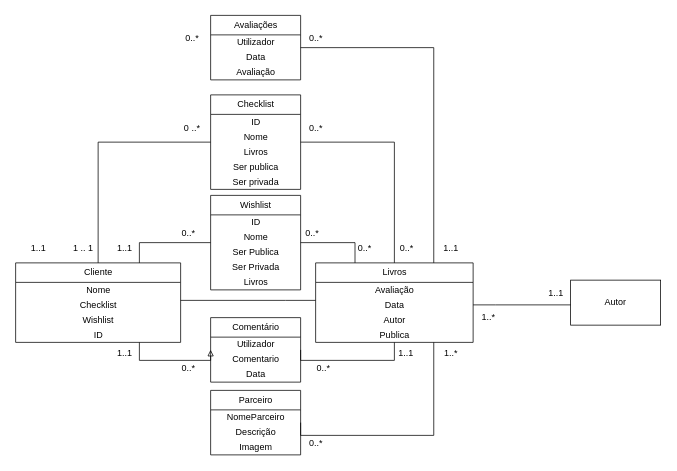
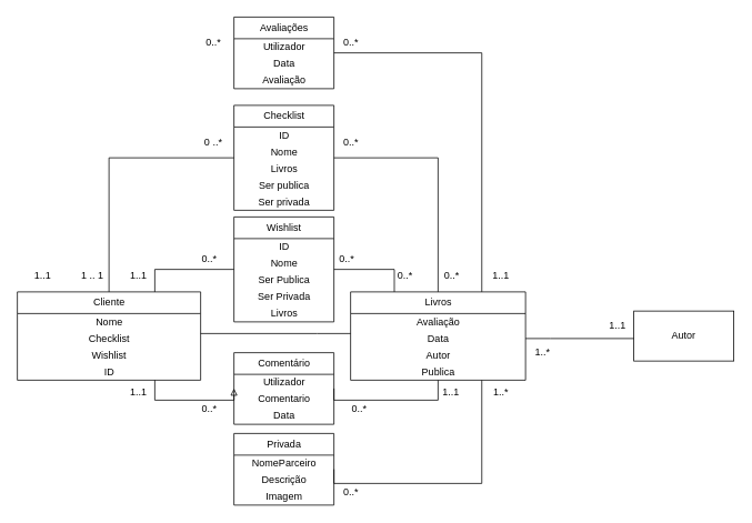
- <mxCell id="32" value="Parceiro" style="swimlane;fontStyle=0;childLayout=stackLayout;horizontal=1;startSize=26;horizontalStack=0;resizeParent=1;resizeParentMax=0;resizeLast=0;collapsible=1;marginBottom=0;rounded=0;html=1;" parent="1" vertex="1"><mxGeometry x="280" y="520" width="120" height="86" as="geometry" /></mxCell>
+ <mxCell id="32" value="Privada" style="swimlane;fontStyle=0;childLayout=stackLayout;horizontal=1;startSize=26;horizontalStack=0;resizeParent=1;resizeParentMax=0;resizeLast=0;collapsible=1;marginBottom=0;rounded=0;html=1;" parent="1" vertex="1"><mxGeometry x="280" y="520" width="120" height="86" as="geometry" /></mxCell>
